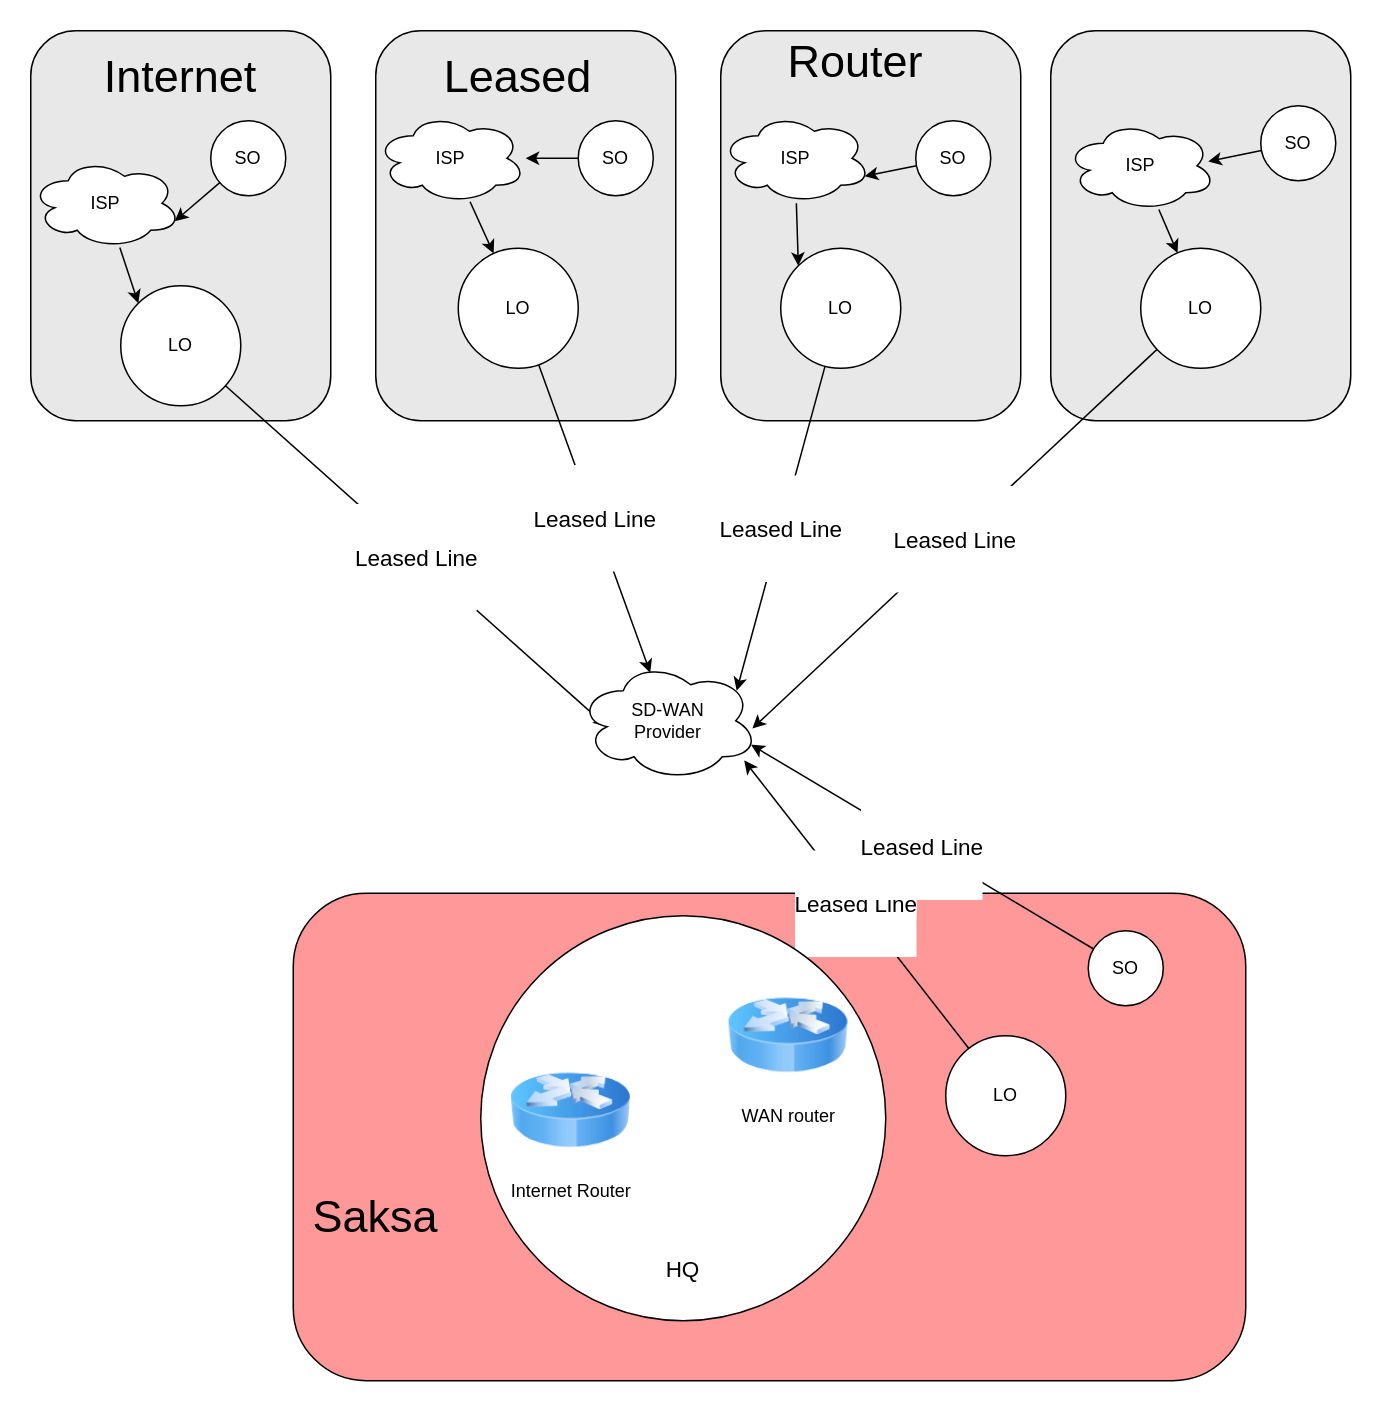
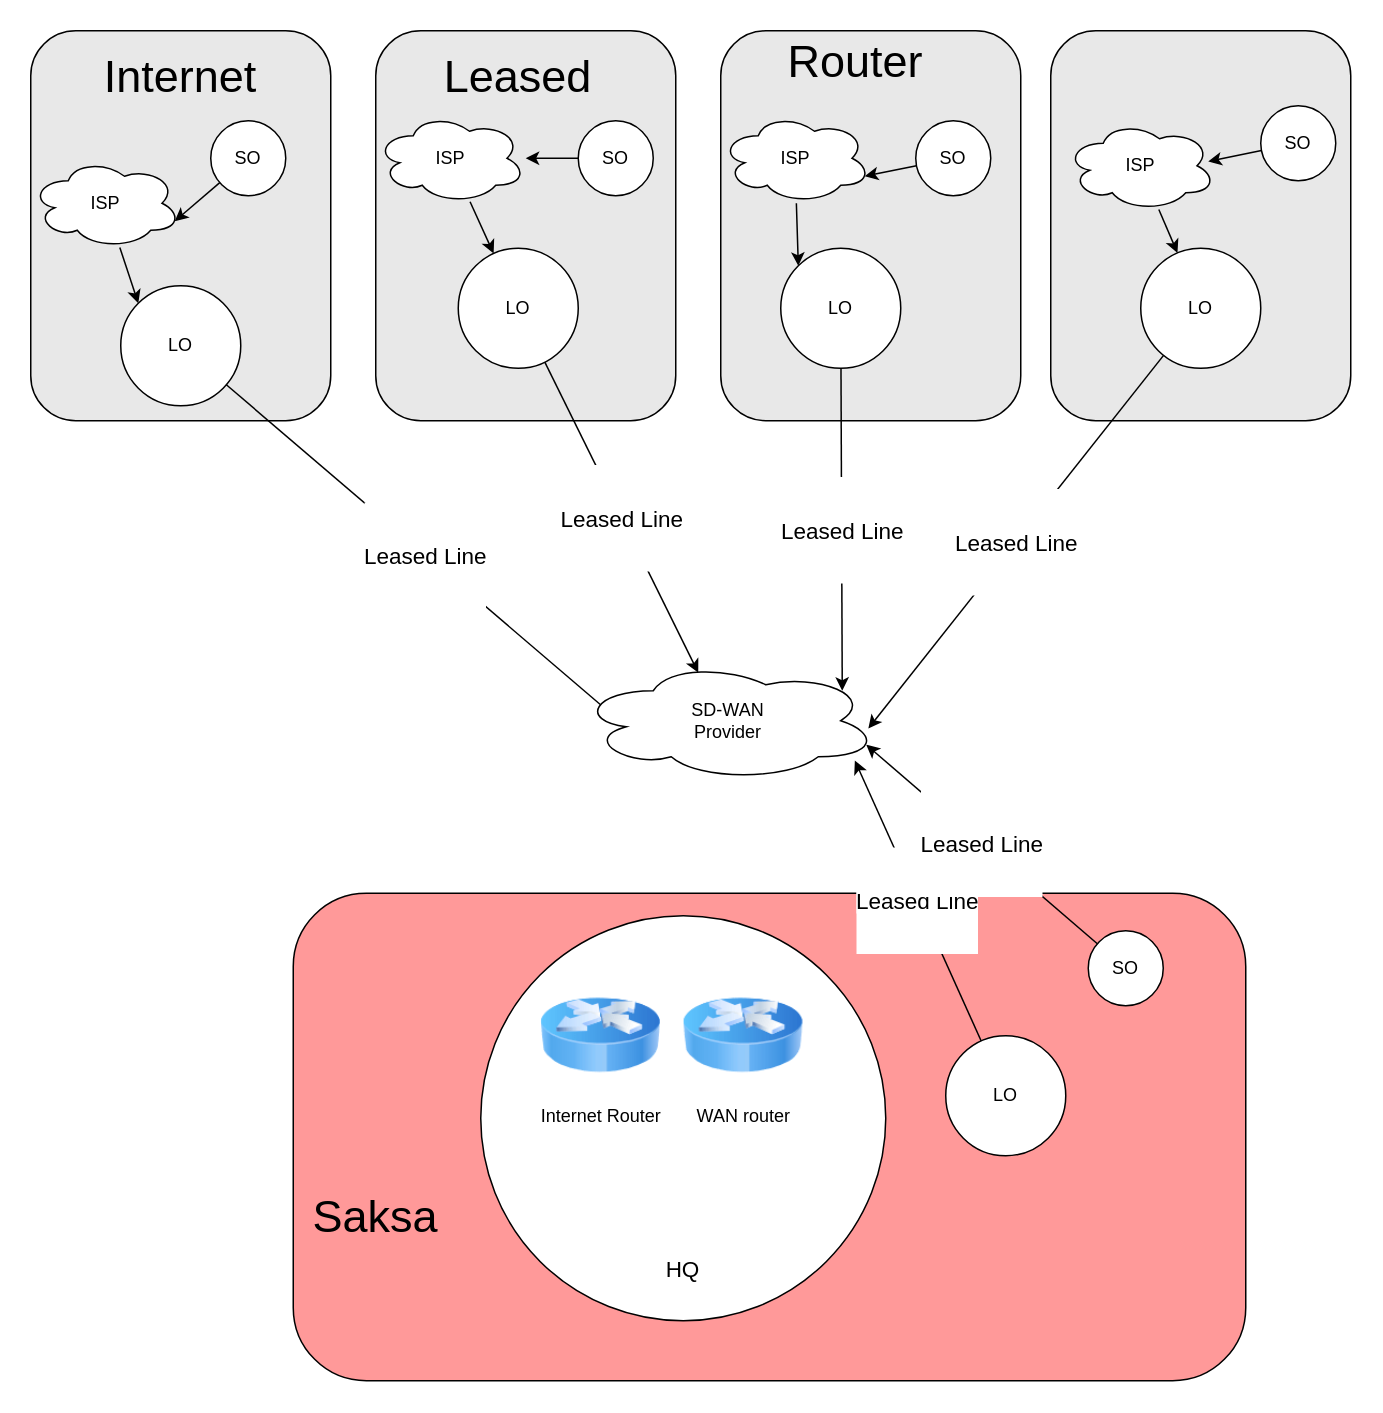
- <mxCell id="34" value="SD-WAN&lt;br&gt;Provider" style="ellipse;shape=cloud;whiteSpace=wrap;html=1;" parent="1" vertex="1"><mxGeometry x="385" y="440" width="120" height="80" as="geometry" /></mxCell>
+ <mxCell id="34" value="SD-WAN&lt;br&gt;Provider" style="ellipse;shape=cloud;whiteSpace=wrap;html=1;" parent="1" vertex="1"><mxGeometry x="385" y="440" width="200" height="80" as="geometry" /></mxCell>
- <mxCell id="33" value="WAN router" style="image;html=1;image=img/lib/clip_art/networking/Router_Icon_128x128.png" parent="1" vertex="1"><mxGeometry x="485" y="650" width="80" height="80" as="geometry" /></mxCell>
+ <mxCell id="33" value="WAN router" style="image;html=1;image=img/lib/clip_art/networking/Router_Icon_128x128.png" parent="1" vertex="1"><mxGeometry x="455" y="650" width="80" height="80" as="geometry" /></mxCell>
- <mxCell id="32" value="Internet Router" style="image;html=1;image=img/lib/clip_art/networking/Router_Icon_128x128.png" parent="1" vertex="1"><mxGeometry x="340" y="700" width="80" height="80" as="geometry" /></mxCell>
+ <mxCell id="32" value="Internet Router" style="image;html=1;image=img/lib/clip_art/networking/Router_Icon_128x128.png" parent="1" vertex="1"><mxGeometry x="360" y="650" width="80" height="80" as="geometry" /></mxCell>
